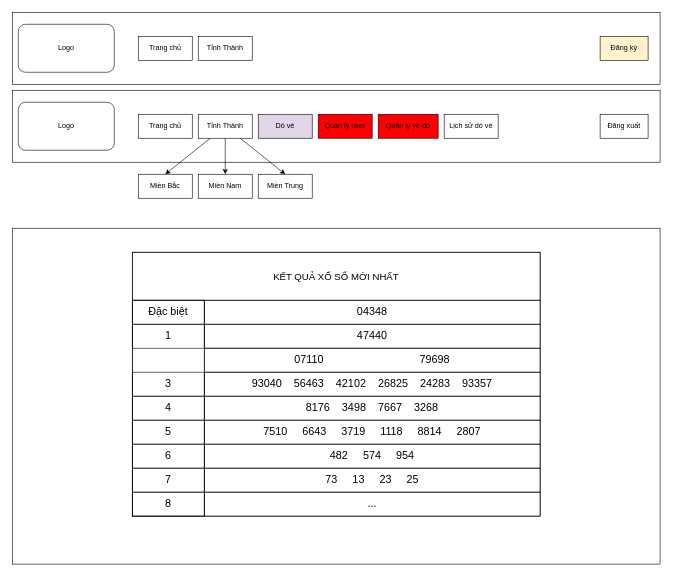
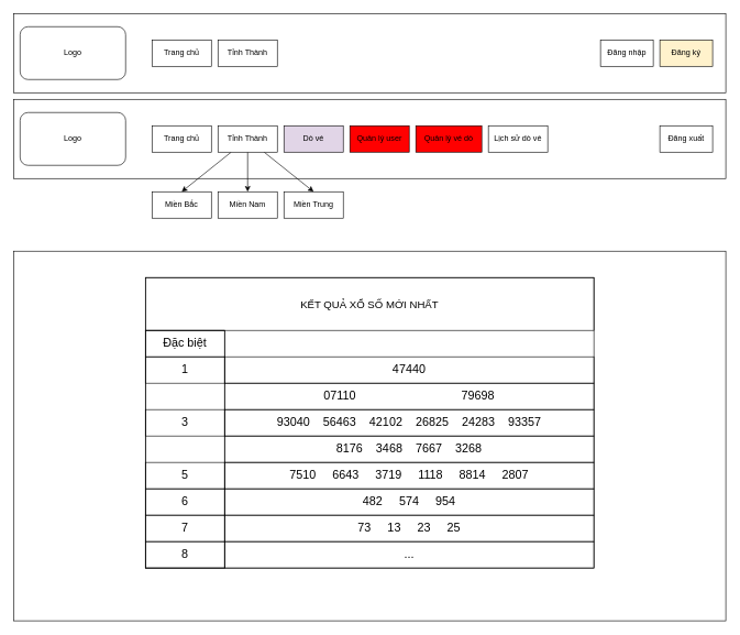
+ <mxCell id="5" value="Đăng nhập" style="rounded=0;whiteSpace=wrap;html=1;" parent="1" vertex="1"><mxGeometry x="910" y="60" width="80" height="40" as="geometry" /></mxCell>
- <mxCell id="26" value="04348" style="rounded=0;whiteSpace=wrap;html=1;fontSize=18;fillColor=none;" parent="1" vertex="1"><mxGeometry x="340" y="500" width="560" height="40" as="geometry" /></mxCell>
- <mxCell id="34" value="4" style="rounded=0;whiteSpace=wrap;html=1;fontSize=18;fillColor=none;" parent="1" vertex="1"><mxGeometry x="220" y="660" width="120" height="40" as="geometry" /></mxCell>
- <mxCell id="39" value="8176&amp;nbsp; &amp;nbsp; 3498&amp;nbsp; &amp;nbsp; 7667&amp;nbsp; &amp;nbsp; 3268" style="rounded=0;whiteSpace=wrap;html=1;fontSize=18;fillColor=none;" parent="1" vertex="1"><mxGeometry x="340" y="660" width="560" height="40" as="geometry" /></mxCell>
+ <mxCell id="39" value="8176&amp;nbsp; &amp;nbsp; 3468&amp;nbsp; &amp;nbsp; 7667&amp;nbsp; &amp;nbsp; 3268" style="rounded=0;whiteSpace=wrap;html=1;fontSize=18;fillColor=none;" parent="1" vertex="1"><mxGeometry x="340" y="660" width="560" height="40" as="geometry" /></mxCell>
